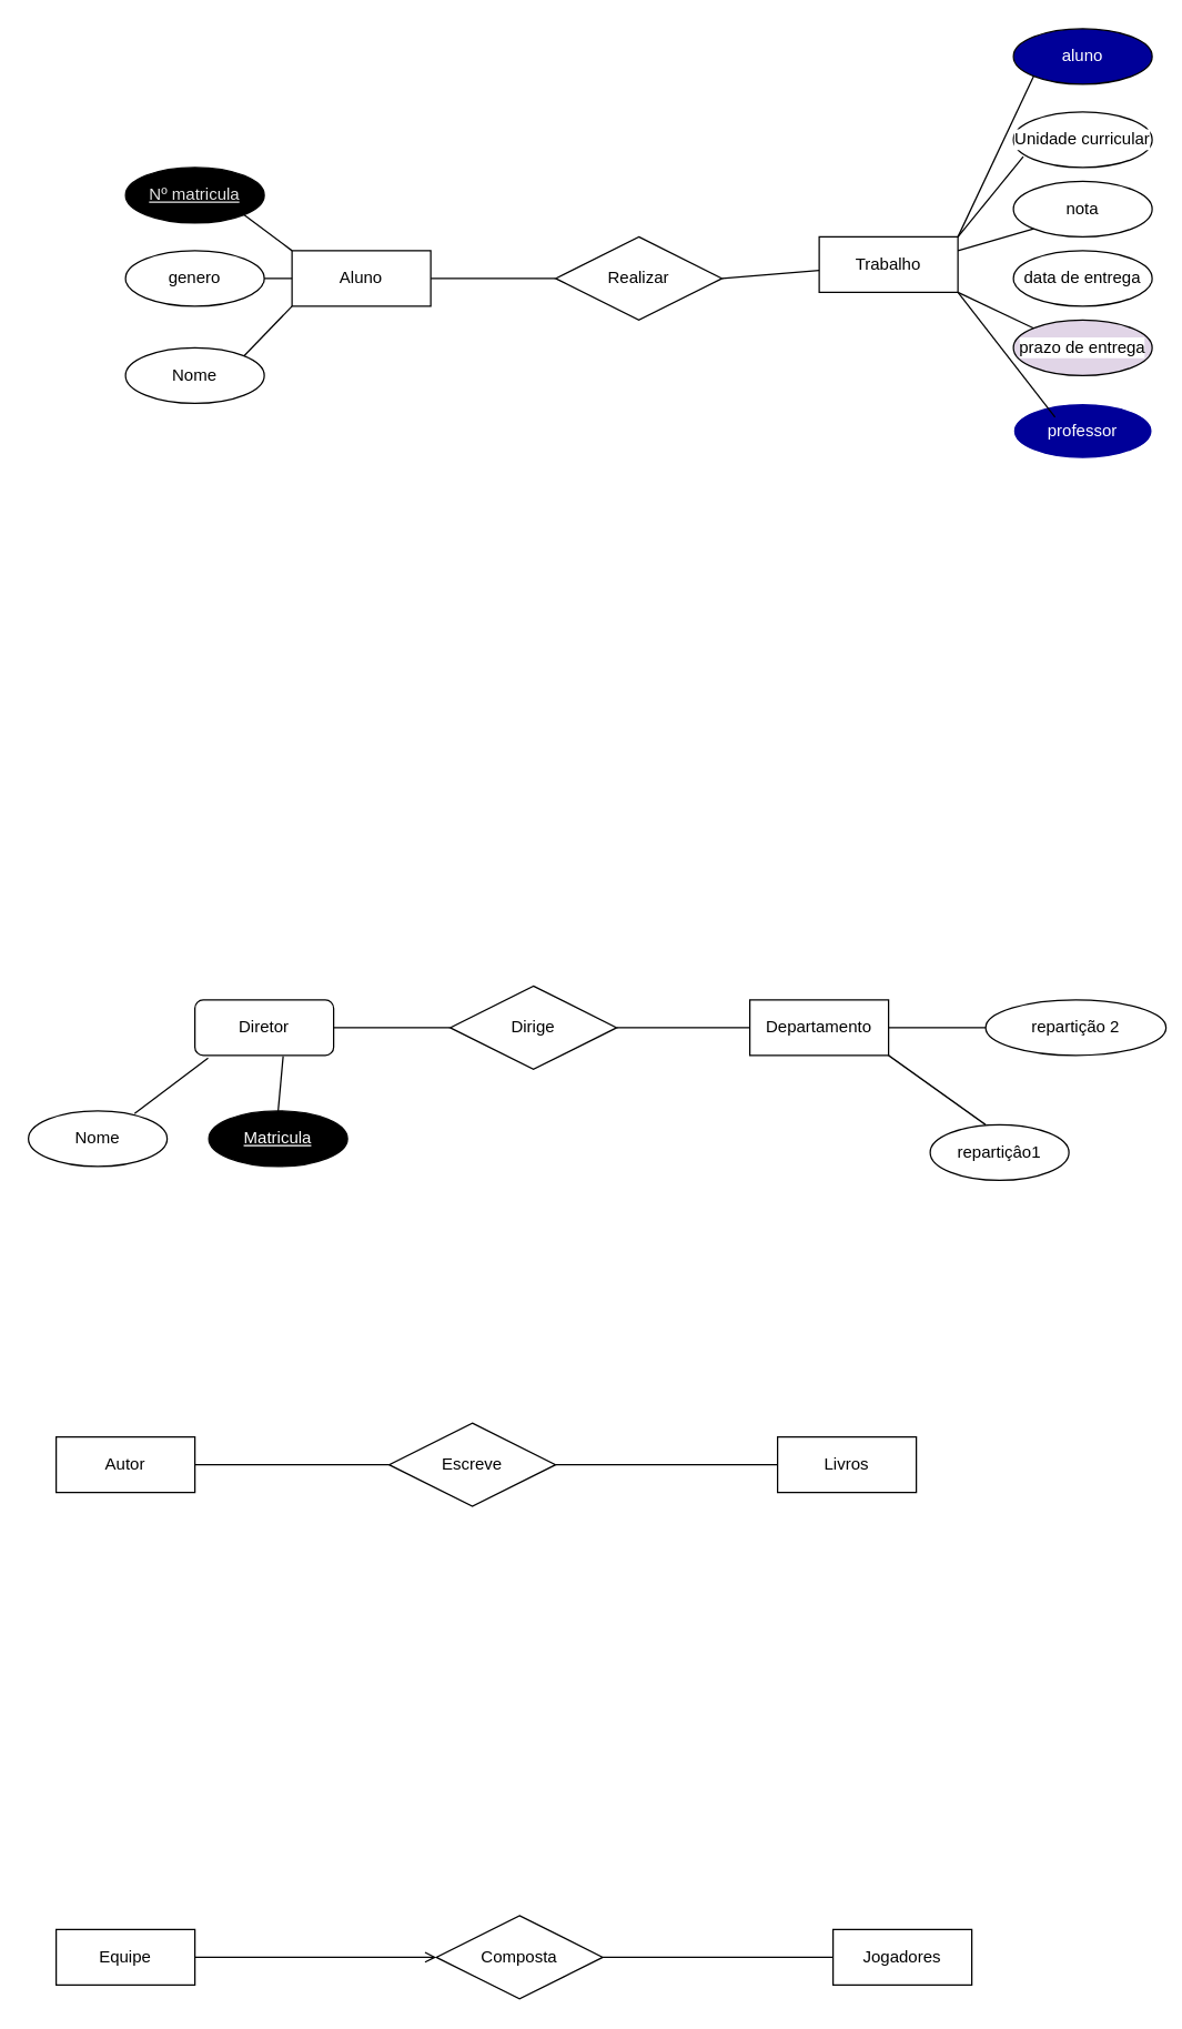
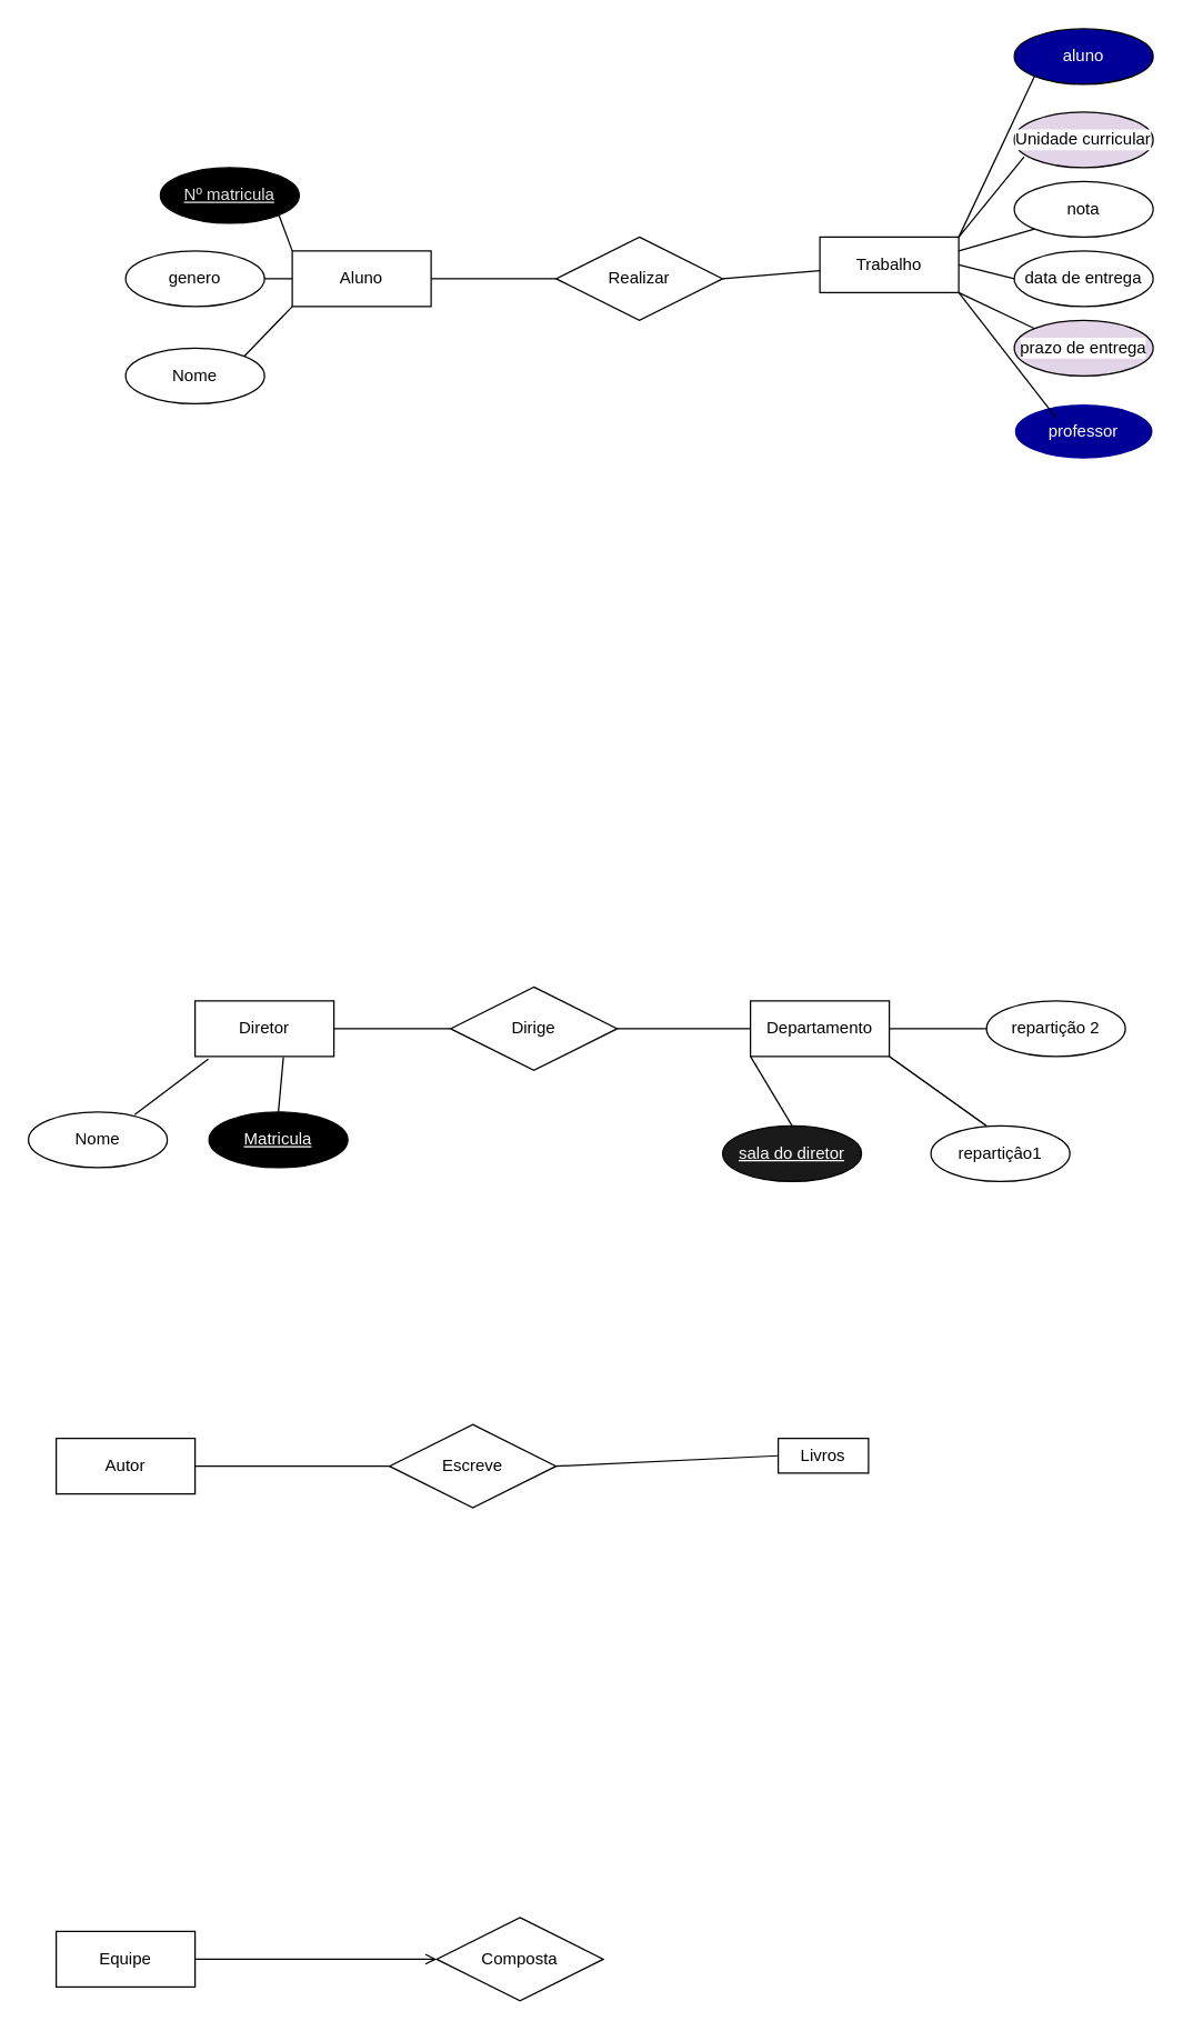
- <mxCell id="37" value="Unidade curricular" style="ellipse;whiteSpace=wrap;html=1;align=center;labelBackgroundColor=#FFFFFF;fontColor=#000000;strokeColor=#000000;fillColor=#FFFFFF;" vertex="1" parent="1"><mxGeometry x="730" y="80" width="100" height="40" as="geometry" /></mxCell>
+ <mxCell id="37" value="Unidade curricular" style="ellipse;whiteSpace=wrap;html=1;align=center;labelBackgroundColor=#FFFFFF;fontColor=#000000;strokeColor=#000000;fillColor=#e1d5e7;" vertex="1" parent="1"><mxGeometry x="730" y="80" width="100" height="40" as="geometry" /></mxCell>
- <mxCell id="30" value="Nº matricula" style="ellipse;whiteSpace=wrap;html=1;align=center;fontStyle=4;labelBackgroundColor=#000000;fontColor=#E6E6E6;strokeColor=#000000;fillColor=#000000;" vertex="1" parent="1"><mxGeometry x="90" y="120" width="100" height="40" as="geometry" /></mxCell>
+ <mxCell id="30" value="Nº matricula" style="ellipse;whiteSpace=wrap;html=1;align=center;fontStyle=4;labelBackgroundColor=#000000;fontColor=#E6E6E6;strokeColor=#000000;fillColor=#000000;" vertex="1" parent="1"><mxGeometry x="115" y="120" width="100" height="40" as="geometry" /></mxCell>
+ <mxCell id="44" value="" style="endArrow=none;html=1;rounded=0;fontColor=#000000;exitX=0;exitY=0.5;exitDx=0;exitDy=0;entryX=1;entryY=0.5;entryDx=0;entryDy=0;" edge="1" parent="1" source="43" target="2"><mxGeometry relative="1" as="geometry"><mxPoint x="330" y="190" as="sourcePoint" /><mxPoint x="490" y="190" as="targetPoint" /></mxGeometry></mxCell>
- <mxCell id="7" value="Diretor" style="whiteSpace=wrap;html=1;align=center;rounded=1;" parent="1" vertex="1"><mxGeometry x="140" y="720" width="100" height="40" as="geometry" /></mxCell>
+ <mxCell id="7" value="Diretor" style="whiteSpace=wrap;html=1;align=center;" parent="1" vertex="1"><mxGeometry x="140" y="720" width="100" height="40" as="geometry" /></mxCell>
- <mxCell id="23" value="repartição 2" style="ellipse;whiteSpace=wrap;html=1;align=center;labelBackgroundColor=#FFFFFF;fontColor=#000000;strokeColor=#000000;fillColor=#FFFFFF;" parent="1" vertex="1"><mxGeometry x="710" y="720" width="130" height="40" as="geometry" /></mxCell>
+ <mxCell id="23" value="repartição 2" style="ellipse;whiteSpace=wrap;html=1;align=center;labelBackgroundColor=#FFFFFF;fontColor=#000000;strokeColor=#000000;fillColor=#FFFFFF;" parent="1" vertex="1"><mxGeometry x="710" y="720" width="100" height="40" as="geometry" /></mxCell>
+ <mxCell id="14" value="" style="endArrow=none;html=1;rounded=0;entryX=0;entryY=1;entryDx=0;entryDy=0;exitX=0.5;exitY=0;exitDx=0;exitDy=0;" parent="1" source="13" target="11" edge="1"><mxGeometry relative="1" as="geometry"><mxPoint x="320" y="810" as="sourcePoint" /><mxPoint x="480" y="810" as="targetPoint" /></mxGeometry></mxCell>
+ <mxCell id="13" value="sala do diretor" style="ellipse;whiteSpace=wrap;html=1;align=center;fontStyle=4;fillColor=#1A1A1A;strokeColor=#000000;fontColor=#FFFFFF;" parent="1" vertex="1"><mxGeometry x="520" y="810" width="100" height="40" as="geometry" /></mxCell>
- <mxCell id="27" value="Livros" style="whiteSpace=wrap;html=1;align=center;labelBackgroundColor=#FFFFFF;fontColor=#000000;strokeColor=#000000;fillColor=#FFFFFF;" vertex="1" parent="1"><mxGeometry x="560" y="1035" width="100" height="40" as="geometry" /></mxCell>
+ <mxCell id="27" value="Livros" style="whiteSpace=wrap;html=1;align=center;labelBackgroundColor=#FFFFFF;fontColor=#000000;strokeColor=#000000;fillColor=#FFFFFF;" vertex="1" parent="1"><mxGeometry x="560" y="1035" width="65" height="25" as="geometry" /></mxCell>
- <mxCell id="35" value="" style="endArrow=none;html=1;rounded=0;fontColor=#000000;entryX=0;entryY=0.5;entryDx=0;entryDy=0;exitX=1;exitY=0.5;exitDx=0;exitDy=0;" edge="1" parent="1" source="34" target="33"><mxGeometry relative="1" as="geometry"><mxPoint x="330" y="1400" as="sourcePoint" /><mxPoint x="490" y="1400" as="targetPoint" /></mxGeometry></mxCell>
- <mxCell id="33" value="Jogadores" style="whiteSpace=wrap;html=1;align=center;labelBackgroundColor=#FFFFFF;fontColor=#000000;strokeColor=#000000;fillColor=#FFFFFF;" vertex="1" parent="1"><mxGeometry x="600" y="1390" width="100" height="40" as="geometry" /></mxCell>
